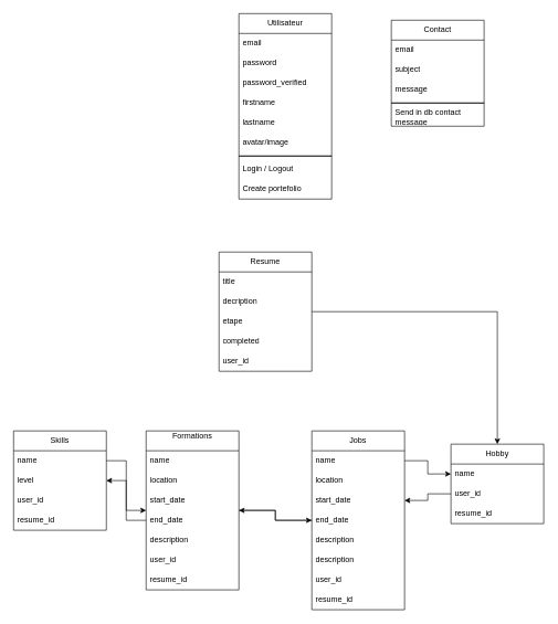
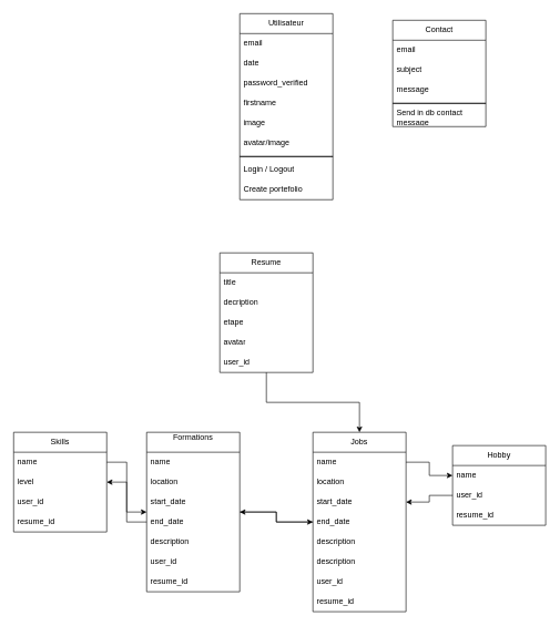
- <mxCell id="4" value="password" style="text;strokeColor=none;fillColor=none;align=left;verticalAlign=middle;spacingLeft=4;spacingRight=4;overflow=hidden;points=[[0,0.5],[1,0.5]];portConstraint=eastwest;rotatable=0;whiteSpace=wrap;html=1;" parent="2" vertex="1"><mxGeometry y="60" width="140" height="30" as="geometry" /></mxCell>
+ <mxCell id="4" value="date" style="text;strokeColor=none;fillColor=none;align=left;verticalAlign=middle;spacingLeft=4;spacingRight=4;overflow=hidden;points=[[0,0.5],[1,0.5]];portConstraint=eastwest;rotatable=0;whiteSpace=wrap;html=1;" parent="2" vertex="1"><mxGeometry y="60" width="140" height="30" as="geometry" /></mxCell>
- <mxCell id="7" value="lastname" style="text;strokeColor=none;fillColor=none;align=left;verticalAlign=middle;spacingLeft=4;spacingRight=4;overflow=hidden;points=[[0,0.5],[1,0.5]];portConstraint=eastwest;rotatable=0;whiteSpace=wrap;html=1;" parent="2" vertex="1"><mxGeometry y="150" width="140" height="30" as="geometry" /></mxCell>
+ <mxCell id="7" value="image" style="text;strokeColor=none;fillColor=none;align=left;verticalAlign=middle;spacingLeft=4;spacingRight=4;overflow=hidden;points=[[0,0.5],[1,0.5]];portConstraint=eastwest;rotatable=0;whiteSpace=wrap;html=1;" parent="2" vertex="1"><mxGeometry y="150" width="140" height="30" as="geometry" /></mxCell>
- <mxCell id="19" value="" style="edgeStyle=orthogonalEdgeStyle;rounded=0;orthogonalLoop=1;jettySize=auto;html=1;" parent="1" source="20" target="50" edge="1"><mxGeometry relative="1" as="geometry" /></mxCell>
- <mxCell id="24" value="completed" style="text;strokeColor=none;fillColor=none;align=left;verticalAlign=middle;spacingLeft=4;spacingRight=4;overflow=hidden;points=[[0,0.5],[1,0.5]];portConstraint=eastwest;rotatable=0;whiteSpace=wrap;html=1;" vertex="1" parent="20"><mxGeometry y="120" width="140" height="30" as="geometry" /></mxCell>
+ <mxCell id="24" value="avatar" style="text;strokeColor=none;fillColor=none;align=left;verticalAlign=middle;spacingLeft=4;spacingRight=4;overflow=hidden;points=[[0,0.5],[1,0.5]];portConstraint=eastwest;rotatable=0;whiteSpace=wrap;html=1;" vertex="1" parent="20"><mxGeometry y="120" width="140" height="30" as="geometry" /></mxCell>
+ <mxCell id="18" value="" style="edgeStyle=orthogonalEdgeStyle;rounded=0;orthogonalLoop=1;jettySize=auto;html=1;" parent="1" source="20" target="41" edge="1"><mxGeometry relative="1" as="geometry" /></mxCell>
